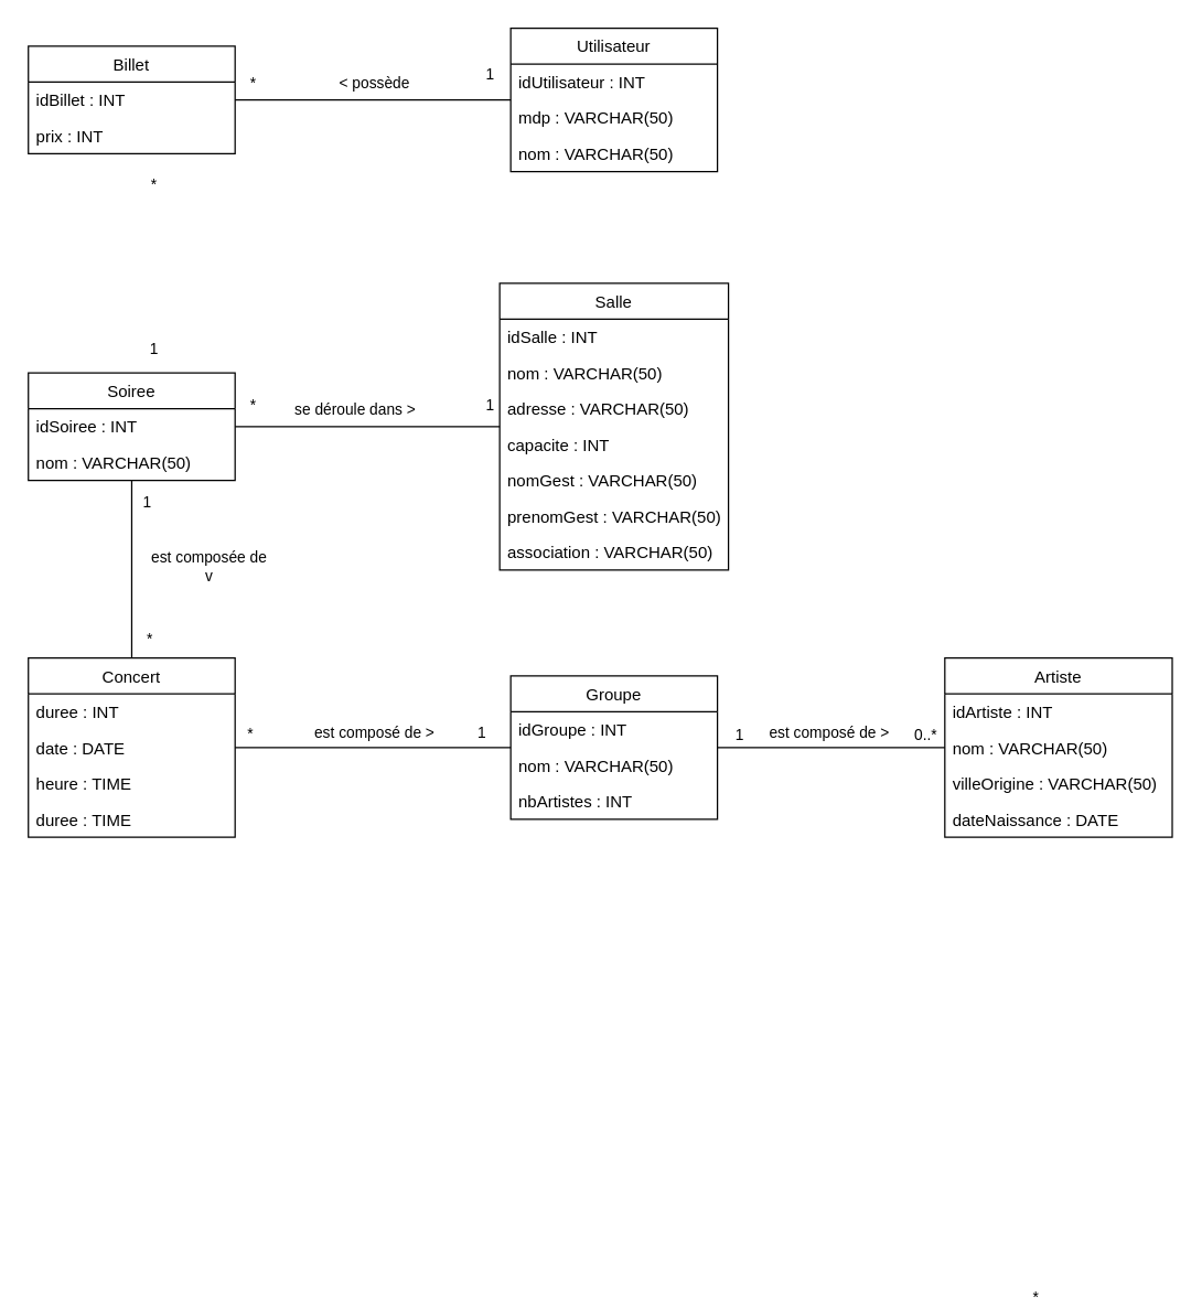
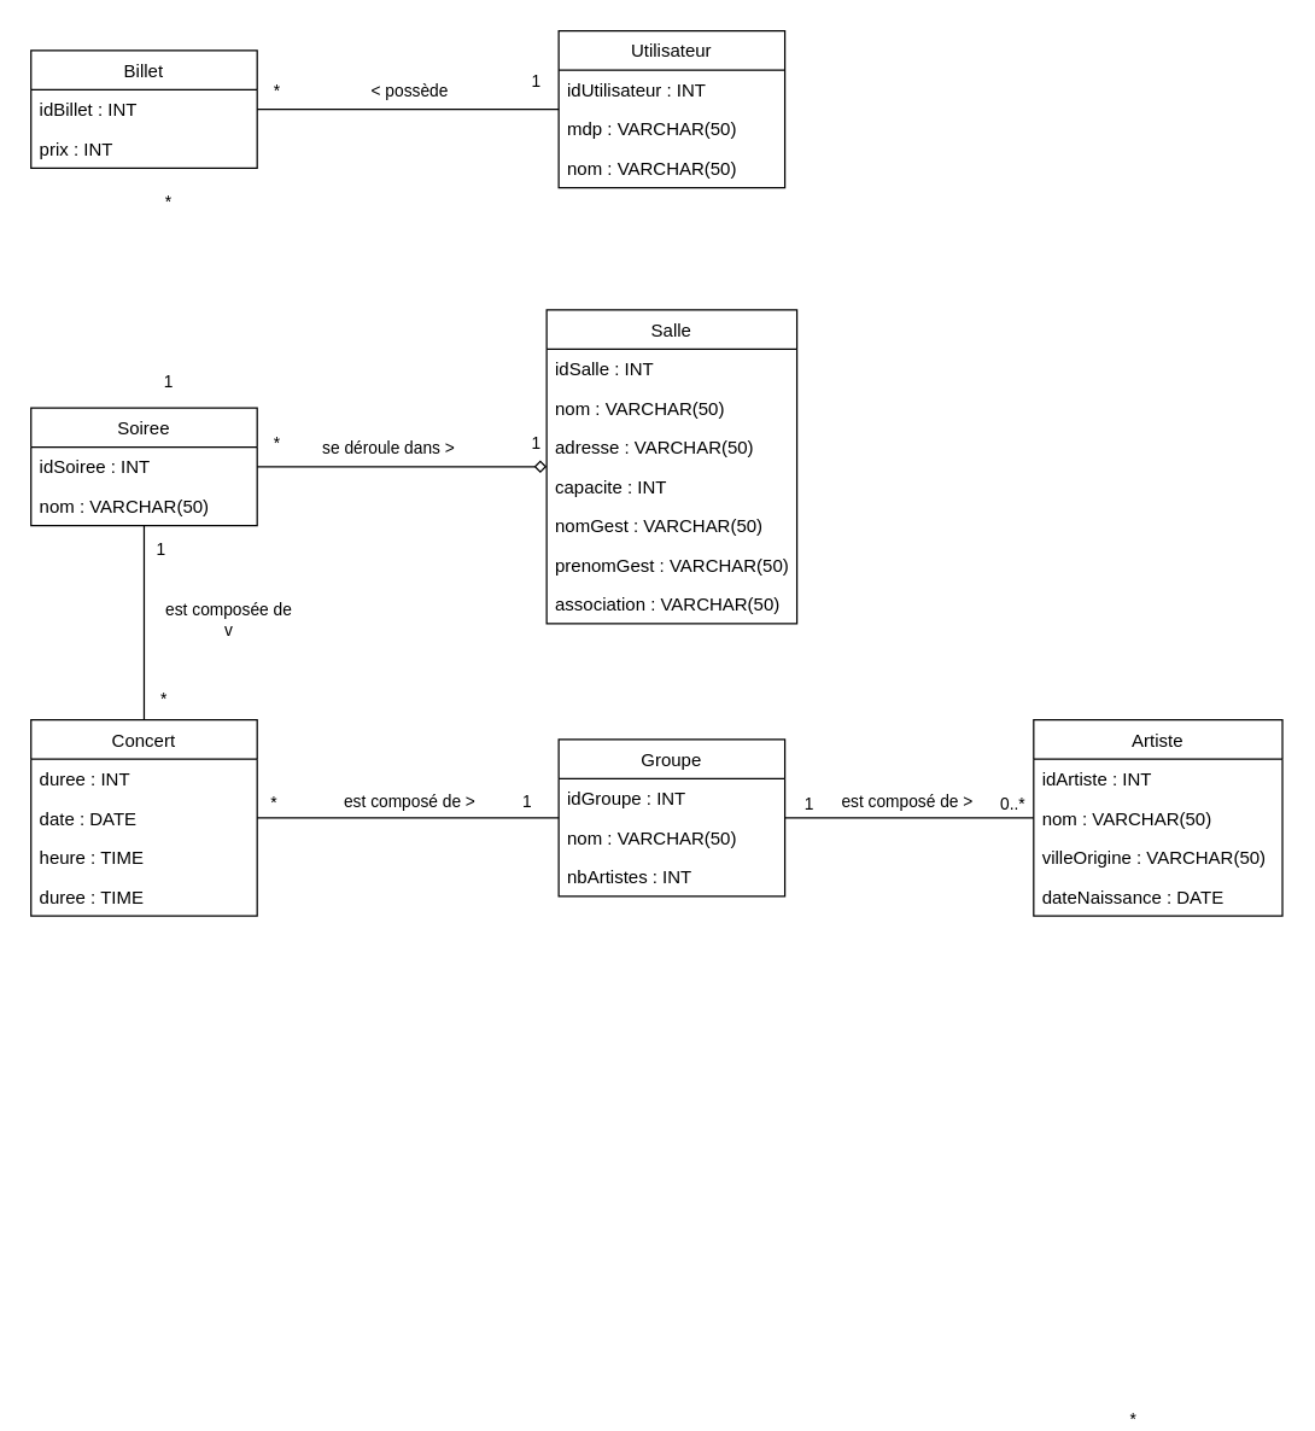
- <mxCell id="35" style="edgeStyle=orthogonalEdgeStyle;rounded=0;orthogonalLoop=1;jettySize=auto;html=1;startArrow=none;startFill=0;endArrow=none;endFill=0;" parent="1" source="12" target="2" edge="1"><mxGeometry relative="1" as="geometry" /></mxCell>
+ <mxCell id="35" style="edgeStyle=orthogonalEdgeStyle;rounded=0;orthogonalLoop=1;jettySize=auto;html=1;startArrow=none;startFill=0;endArrow=diamond;endFill=0;" parent="1" source="12" target="2" edge="1"><mxGeometry relative="1" as="geometry" /></mxCell>
